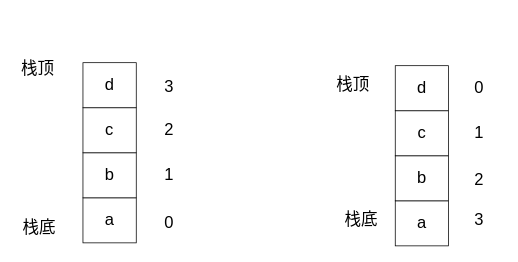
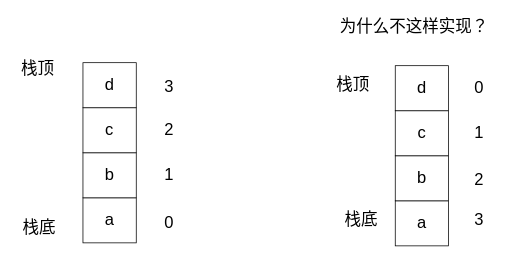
+ <mxCell id="22" value="为什么不这样实现？" style="text;html=1;strokeColor=none;fillColor=none;align=center;verticalAlign=middle;whiteSpace=wrap;rounded=0;fontSize=22;" vertex="1" parent="1"><mxGeometry x="444" y="20" width="215" height="30" as="geometry" /></mxCell>
